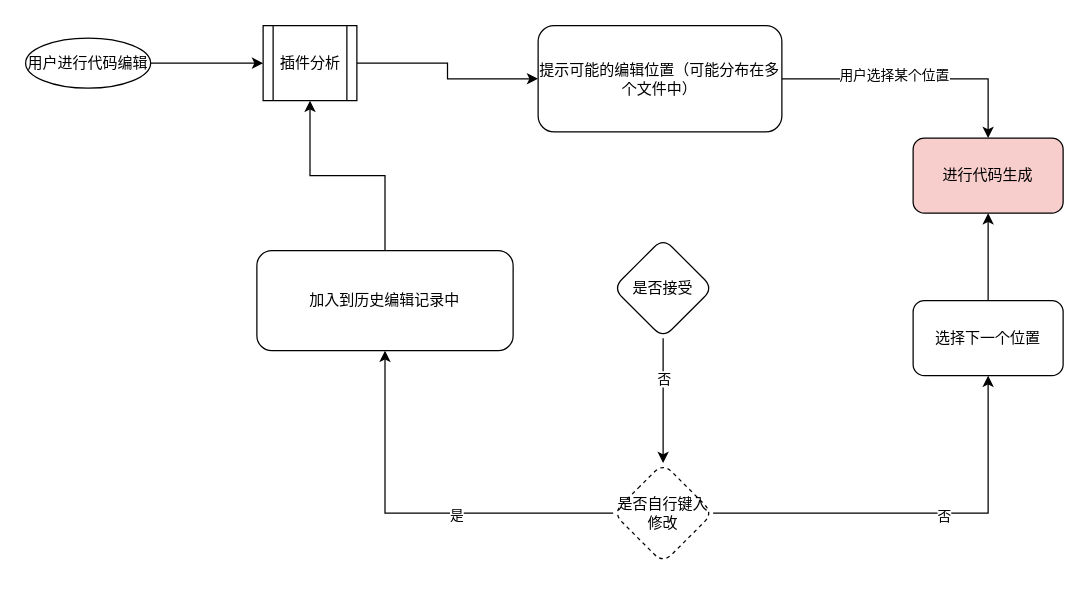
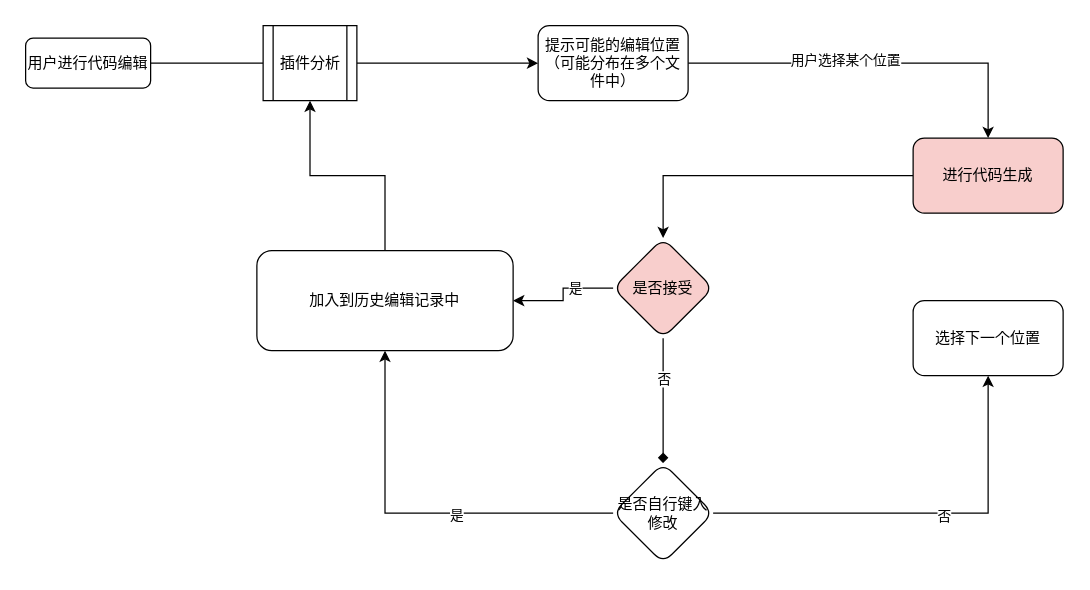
- <mxCell id="3" value="用户进行代码编辑" style="ellipse;whiteSpace=wrap;html=1;fontSize=12;glass=0;strokeWidth=1;shadow=0;" parent="1" vertex="1"><mxGeometry x="20" y="30" width="100" height="40" as="geometry" /></mxCell>
+ <mxCell id="3" value="用户进行代码编辑" style="rounded=1;whiteSpace=wrap;html=1;fontSize=12;glass=0;strokeWidth=1;shadow=0;" parent="1" vertex="1"><mxGeometry x="20" y="30" width="100" height="40" as="geometry" /></mxCell>
- <mxCell id="2" style="edgeStyle=orthogonalEdgeStyle;rounded=0;orthogonalLoop=1;jettySize=auto;html=1;entryX=0;entryY=0.5;entryDx=0;entryDy=0;" edge="1" parent="1" source="3" target="15"><mxGeometry relative="1" as="geometry" /></mxCell>
+ <mxCell id="2" style="edgeStyle=orthogonalEdgeStyle;rounded=0;orthogonalLoop=1;jettySize=auto;html=1;entryX=0;entryY=0.5;entryDx=0;entryDy=0;endArrow=none;" edge="1" parent="1" source="3" target="15"><mxGeometry relative="1" as="geometry" /></mxCell>
- <mxCell id="6" value="提示可能的编辑位置（可能分布在多个文件中）" style="whiteSpace=wrap;html=1;rounded=1;glass=0;strokeWidth=1;shadow=0;" vertex="1" parent="1"><mxGeometry x="430" y="20" width="195" height="85" as="geometry" /></mxCell>
+ <mxCell id="6" value="提示可能的编辑位置（可能分布在多个文件中）" style="whiteSpace=wrap;html=1;rounded=1;glass=0;strokeWidth=1;shadow=0;" vertex="1" parent="1"><mxGeometry x="430" y="20" width="120" height="60" as="geometry" /></mxCell>
+ <mxCell id="7" value="" style="edgeStyle=orthogonalEdgeStyle;rounded=0;orthogonalLoop=1;jettySize=auto;html=1;" edge="1" parent="1" source="8" target="13"><mxGeometry relative="1" as="geometry" /></mxCell>
- <mxCell id="23" style="edgeStyle=orthogonalEdgeStyle;rounded=0;orthogonalLoop=1;jettySize=auto;html=1;" edge="1" parent="1" source="24" target="8"><mxGeometry relative="1" as="geometry" /></mxCell>
- <mxCell id="13" value="是否接受" style="rhombus;whiteSpace=wrap;html=1;rounded=1;glass=0;strokeWidth=1;shadow=0;" vertex="1" parent="1"><mxGeometry x="490" y="190" width="80" height="80" as="geometry" /></mxCell>
+ <mxCell id="13" value="是否接受" style="rhombus;whiteSpace=wrap;html=1;rounded=1;glass=0;strokeWidth=1;shadow=0;fillColor=#f8cecc;" vertex="1" parent="1"><mxGeometry x="490" y="190" width="80" height="80" as="geometry" /></mxCell>
+ <mxCell id="9" value="" style="edgeStyle=orthogonalEdgeStyle;rounded=0;orthogonalLoop=1;jettySize=auto;html=1;" edge="1" parent="1" source="13" target="17"><mxGeometry relative="1" as="geometry" /></mxCell>
+ <mxCell id="10" value="是" style="edgeLabel;html=1;align=center;verticalAlign=middle;resizable=0;points=[];" vertex="1" connectable="0" parent="9"><mxGeometry x="-0.318" y="-1" relative="1" as="geometry"><mxPoint as="offset" /></mxGeometry></mxCell>
- <mxCell id="11" value="" style="edgeStyle=orthogonalEdgeStyle;rounded=0;orthogonalLoop=1;jettySize=auto;html=1;" edge="1" parent="1" source="13" target="22"><mxGeometry relative="1" as="geometry" /></mxCell>
+ <mxCell id="11" value="" style="edgeStyle=orthogonalEdgeStyle;rounded=0;orthogonalLoop=1;jettySize=auto;html=1;endArrow=diamond;" edge="1" parent="1" source="13" target="22"><mxGeometry relative="1" as="geometry" /></mxCell>
- <mxCell id="22" value="是否自行键入修改" style="rhombus;whiteSpace=wrap;html=1;rounded=1;glass=0;strokeWidth=1;shadow=0;dashed=1;" vertex="1" parent="1"><mxGeometry x="490" y="370" width="80" height="80" as="geometry" /></mxCell>
+ <mxCell id="22" value="是否自行键入修改" style="rhombus;whiteSpace=wrap;html=1;rounded=1;glass=0;strokeWidth=1;shadow=0;" vertex="1" parent="1"><mxGeometry x="490" y="370" width="80" height="80" as="geometry" /></mxCell>
